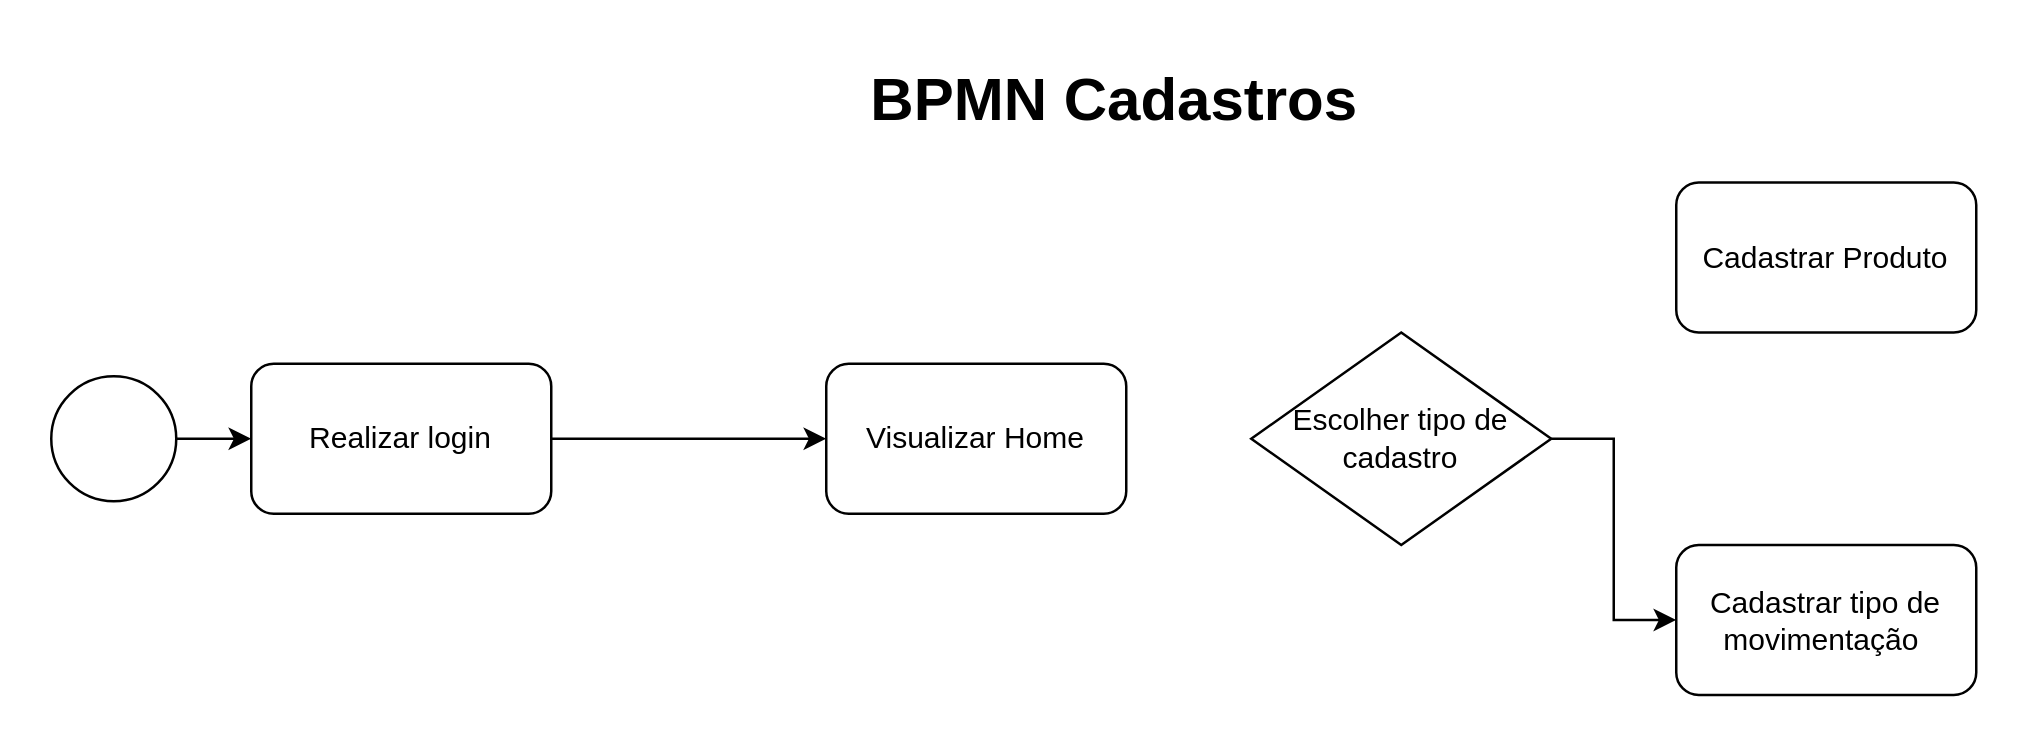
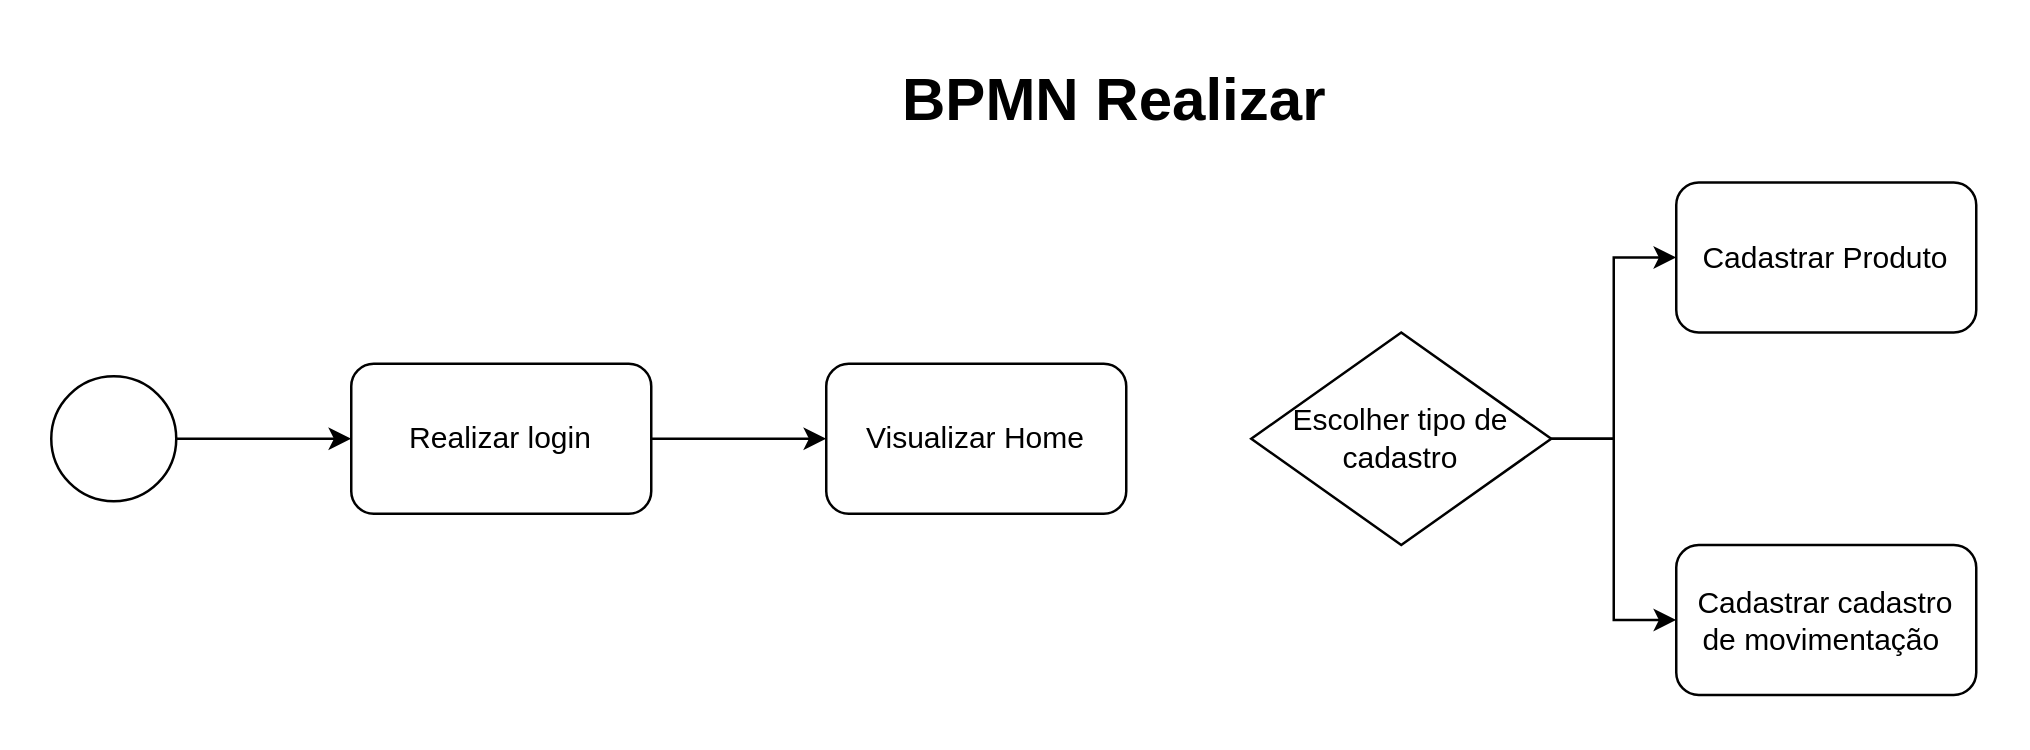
- <mxCell id="4" value="BPMN Cadastros" style="text;strokeColor=none;fillColor=none;html=1;fontSize=24;fontStyle=1;verticalAlign=middle;align=center;" vertex="1" parent="1"><mxGeometry x="340" y="20" width="210" height="40" as="geometry" /></mxCell>
+ <mxCell id="4" value="BPMN Realizar" style="text;strokeColor=none;fillColor=none;html=1;fontSize=24;fontStyle=1;verticalAlign=middle;align=center;" vertex="1" parent="1"><mxGeometry x="340" y="20" width="210" height="40" as="geometry" /></mxCell>
+ <mxCell id="9" style="edgeStyle=orthogonalEdgeStyle;rounded=0;orthogonalLoop=1;jettySize=auto;html=1;" edge="1" parent="1" source="10" target="12"><mxGeometry relative="1" as="geometry" /></mxCell>
- <mxCell id="6" value="Realizar login" style="rounded=1;whiteSpace=wrap;html=1;" vertex="1" parent="1"><mxGeometry x="100" y="145" width="120" height="60" as="geometry" /></mxCell>
+ <mxCell id="6" value="Realizar login" style="rounded=1;whiteSpace=wrap;html=1;" vertex="1" parent="1"><mxGeometry x="140" y="145" width="120" height="60" as="geometry" /></mxCell>
- <mxCell id="11" value="Cadastrar tipo de movimentação&amp;nbsp;" style="rounded=1;whiteSpace=wrap;html=1;" vertex="1" parent="1"><mxGeometry x="670" y="217.5" width="120" height="60" as="geometry" /></mxCell>
+ <mxCell id="11" value="Cadastrar cadastro de movimentação&amp;nbsp;" style="rounded=1;whiteSpace=wrap;html=1;" vertex="1" parent="1"><mxGeometry x="670" y="217.5" width="120" height="60" as="geometry" /></mxCell>
